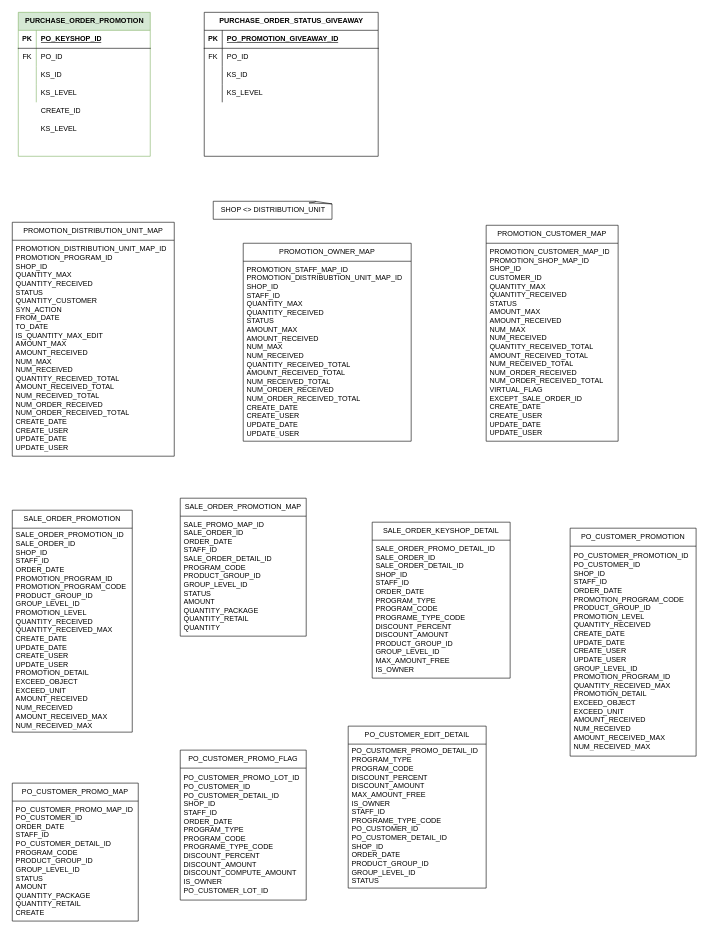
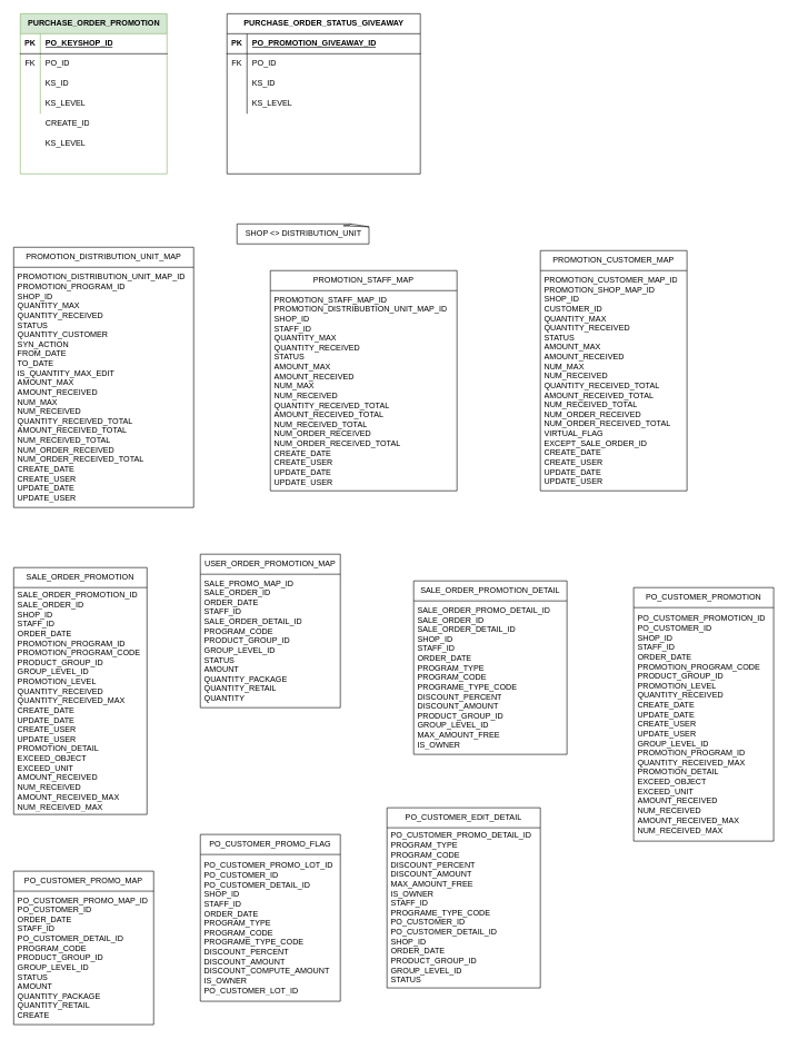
- <mxCell id="32" value="PROMOTION_OWNER_MAP" style="swimlane;fontStyle=0;childLayout=stackLayout;horizontal=1;startSize=30;horizontalStack=0;resizeParent=1;resizeParentMax=0;resizeLast=0;collapsible=1;marginBottom=0;whiteSpace=wrap;html=1;" parent="1" vertex="1"><mxGeometry x="405" y="405" width="280" height="330" as="geometry" /></mxCell>
+ <mxCell id="32" value="PROMOTION_STAFF_MAP" style="swimlane;fontStyle=0;childLayout=stackLayout;horizontal=1;startSize=30;horizontalStack=0;resizeParent=1;resizeParentMax=0;resizeLast=0;collapsible=1;marginBottom=0;whiteSpace=wrap;html=1;" parent="1" vertex="1"><mxGeometry x="405" y="405" width="280" height="330" as="geometry" /></mxCell>
- <mxCell id="36" value="SALE_ORDER_PROMOTION_MAP" style="swimlane;fontStyle=0;childLayout=stackLayout;horizontal=1;startSize=30;horizontalStack=0;resizeParent=1;resizeParentMax=0;resizeLast=0;collapsible=1;marginBottom=0;whiteSpace=wrap;html=1;" parent="1" vertex="1"><mxGeometry x="300" y="830" width="210" height="230" as="geometry" /></mxCell>
+ <mxCell id="36" value="USER_ORDER_PROMOTION_MAP" style="swimlane;fontStyle=0;childLayout=stackLayout;horizontal=1;startSize=30;horizontalStack=0;resizeParent=1;resizeParentMax=0;resizeLast=0;collapsible=1;marginBottom=0;whiteSpace=wrap;html=1;" parent="1" vertex="1"><mxGeometry x="300" y="830" width="210" height="230" as="geometry" /></mxCell>
- <mxCell id="41" value="SALE_ORDER_KEYSHOP_DETAIL" style="swimlane;fontStyle=0;childLayout=stackLayout;horizontal=1;startSize=30;horizontalStack=0;resizeParent=1;resizeParentMax=0;resizeLast=0;collapsible=1;marginBottom=0;whiteSpace=wrap;html=1;" parent="1" vertex="1"><mxGeometry x="620" y="870" width="230" height="260" as="geometry" /></mxCell>
+ <mxCell id="41" value="SALE_ORDER_PROMOTION_DETAIL" style="swimlane;fontStyle=0;childLayout=stackLayout;horizontal=1;startSize=30;horizontalStack=0;resizeParent=1;resizeParentMax=0;resizeLast=0;collapsible=1;marginBottom=0;whiteSpace=wrap;html=1;" parent="1" vertex="1"><mxGeometry x="620" y="870" width="230" height="260" as="geometry" /></mxCell>
